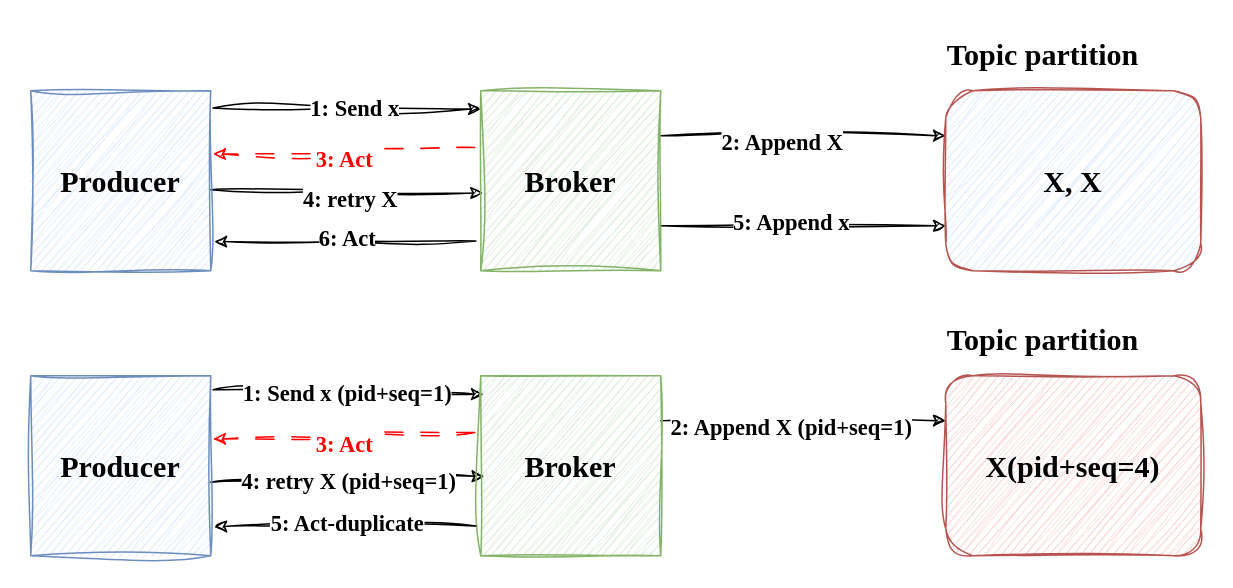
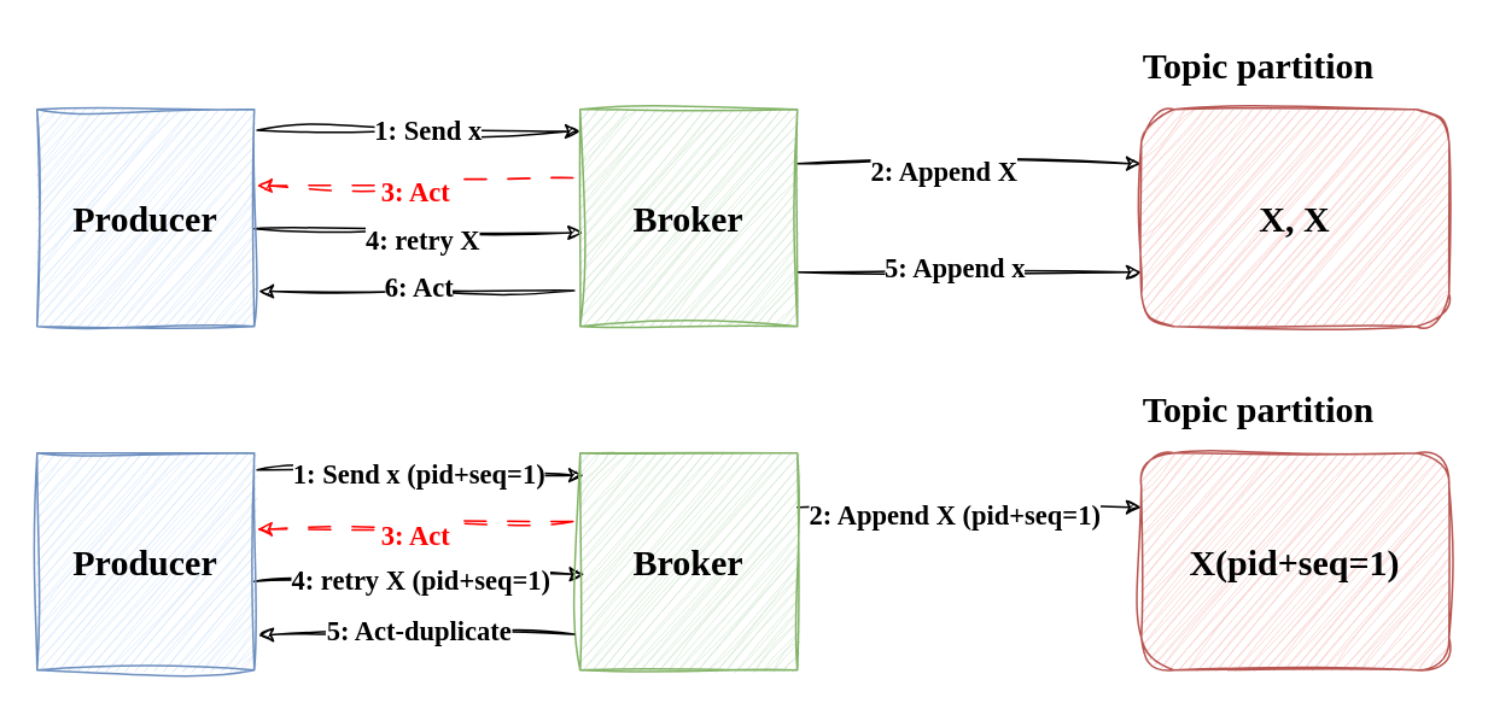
- <mxCell id="14" value="X, X" style="rounded=1;whiteSpace=wrap;html=1;sketch=1;hachureGap=4;jiggle=2;curveFitting=1;fontFamily=Architects Daughter;fontSource=https%3A%2F%2Ffonts.googleapis.com%2Fcss%3Ffamily%3DArchitects%2BDaughter;fontSize=20;fontStyle=1;fillColor=#dae8fc;strokeColor=#b85450;" vertex="1" parent="1"><mxGeometry x="630" y="60" width="170" height="120" as="geometry" /></mxCell>
+ <mxCell id="14" value="X, X" style="rounded=1;whiteSpace=wrap;html=1;sketch=1;hachureGap=4;jiggle=2;curveFitting=1;fontFamily=Architects Daughter;fontSource=https%3A%2F%2Ffonts.googleapis.com%2Fcss%3Ffamily%3DArchitects%2BDaughter;fontSize=20;fontStyle=1;fillColor=#f8cecc;strokeColor=#b85450;" vertex="1" parent="1"><mxGeometry x="630" y="60" width="170" height="120" as="geometry" /></mxCell>
- <mxCell id="28" value="X(pid+seq=4)" style="rounded=1;whiteSpace=wrap;html=1;sketch=1;hachureGap=4;jiggle=2;curveFitting=1;fontFamily=Architects Daughter;fontSource=https%3A%2F%2Ffonts.googleapis.com%2Fcss%3Ffamily%3DArchitects%2BDaughter;fontSize=20;fontStyle=1;fillColor=#f8cecc;strokeColor=#b85450;" vertex="1" parent="1"><mxGeometry x="630" y="250" width="170" height="120" as="geometry" /></mxCell>
+ <mxCell id="28" value="X(pid+seq=1)" style="rounded=1;whiteSpace=wrap;html=1;sketch=1;hachureGap=4;jiggle=2;curveFitting=1;fontFamily=Architects Daughter;fontSource=https%3A%2F%2Ffonts.googleapis.com%2Fcss%3Ffamily%3DArchitects%2BDaughter;fontSize=20;fontStyle=1;fillColor=#f8cecc;strokeColor=#b85450;" vertex="1" parent="1"><mxGeometry x="630" y="250" width="170" height="120" as="geometry" /></mxCell>
